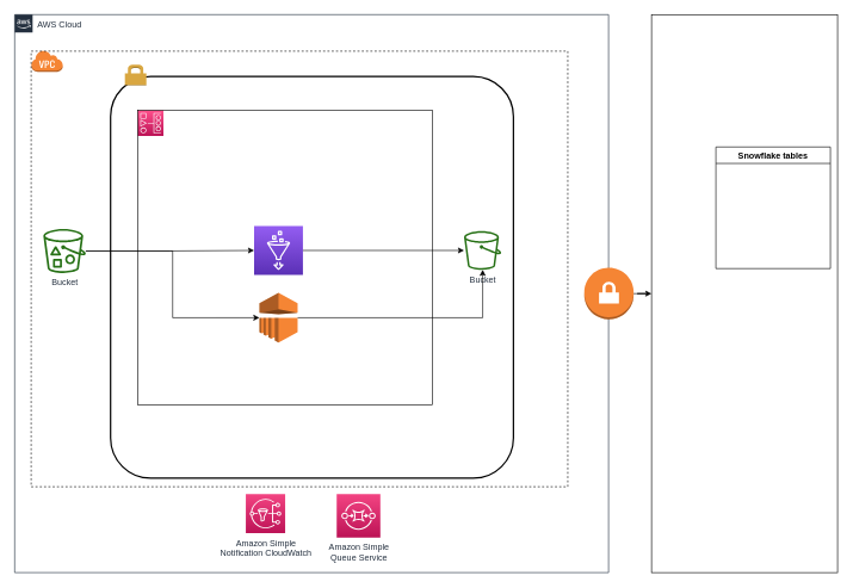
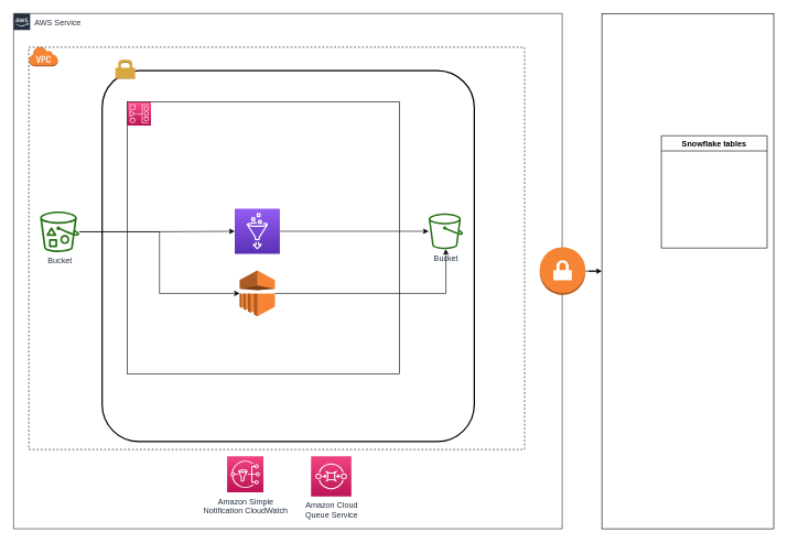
- <mxCell id="3" value="AWS Cloud" style="points=[[0,0],[0.25,0],[0.5,0],[0.75,0],[1,0],[1,0.25],[1,0.5],[1,0.75],[1,1],[0.75,1],[0.5,1],[0.25,1],[0,1],[0,0.75],[0,0.5],[0,0.25]];outlineConnect=0;gradientColor=none;html=1;whiteSpace=wrap;fontSize=12;fontStyle=0;shape=mxgraph.aws4.group;grIcon=mxgraph.aws4.group_aws_cloud_alt;strokeColor=#232F3E;fillColor=none;verticalAlign=top;align=left;spacingLeft=30;fontColor=#232F3E;dashed=0;labelBackgroundColor=#ffffff;container=1;pointerEvents=0;collapsible=0;recursiveResize=0;" parent="2" vertex="1"><mxGeometry width="830" height="780" as="geometry" /></mxCell>
+ <mxCell id="3" value="AWS Service" style="points=[[0,0],[0.25,0],[0.5,0],[0.75,0],[1,0],[1,0.25],[1,0.5],[1,0.75],[1,1],[0.75,1],[0.5,1],[0.25,1],[0,1],[0,0.75],[0,0.5],[0,0.25]];outlineConnect=0;gradientColor=none;html=1;whiteSpace=wrap;fontSize=12;fontStyle=0;shape=mxgraph.aws4.group;grIcon=mxgraph.aws4.group_aws_cloud_alt;strokeColor=#232F3E;fillColor=none;verticalAlign=top;align=left;spacingLeft=30;fontColor=#232F3E;dashed=0;labelBackgroundColor=#ffffff;container=1;pointerEvents=0;collapsible=0;recursiveResize=0;" parent="2" vertex="1"><mxGeometry width="830" height="780" as="geometry" /></mxCell>
- <mxCell id="22" value="Amazon Simple&lt;br&gt;Queue Service&lt;br&gt;" style="outlineConnect=0;fontColor=#232F3E;gradientColor=#F34482;gradientDirection=north;fillColor=#BC1356;strokeColor=#ffffff;dashed=0;verticalLabelPosition=bottom;verticalAlign=top;align=center;html=1;fontSize=12;fontStyle=0;aspect=fixed;shape=mxgraph.aws4.resourceIcon;resIcon=mxgraph.aws4.sqs;labelBackgroundColor=#ffffff;" parent="6" vertex="1"><mxGeometry x="427" y="619" width="61" height="61" as="geometry" /></mxCell>
+ <mxCell id="22" value="Amazon Cloud&lt;br&gt;Queue Service&lt;br&gt;" style="outlineConnect=0;fontColor=#232F3E;gradientColor=#F34482;gradientDirection=north;fillColor=#BC1356;strokeColor=#ffffff;dashed=0;verticalLabelPosition=bottom;verticalAlign=top;align=center;html=1;fontSize=12;fontStyle=0;aspect=fixed;shape=mxgraph.aws4.resourceIcon;resIcon=mxgraph.aws4.sqs;labelBackgroundColor=#ffffff;" parent="6" vertex="1"><mxGeometry x="427" y="619" width="61" height="61" as="geometry" /></mxCell>
